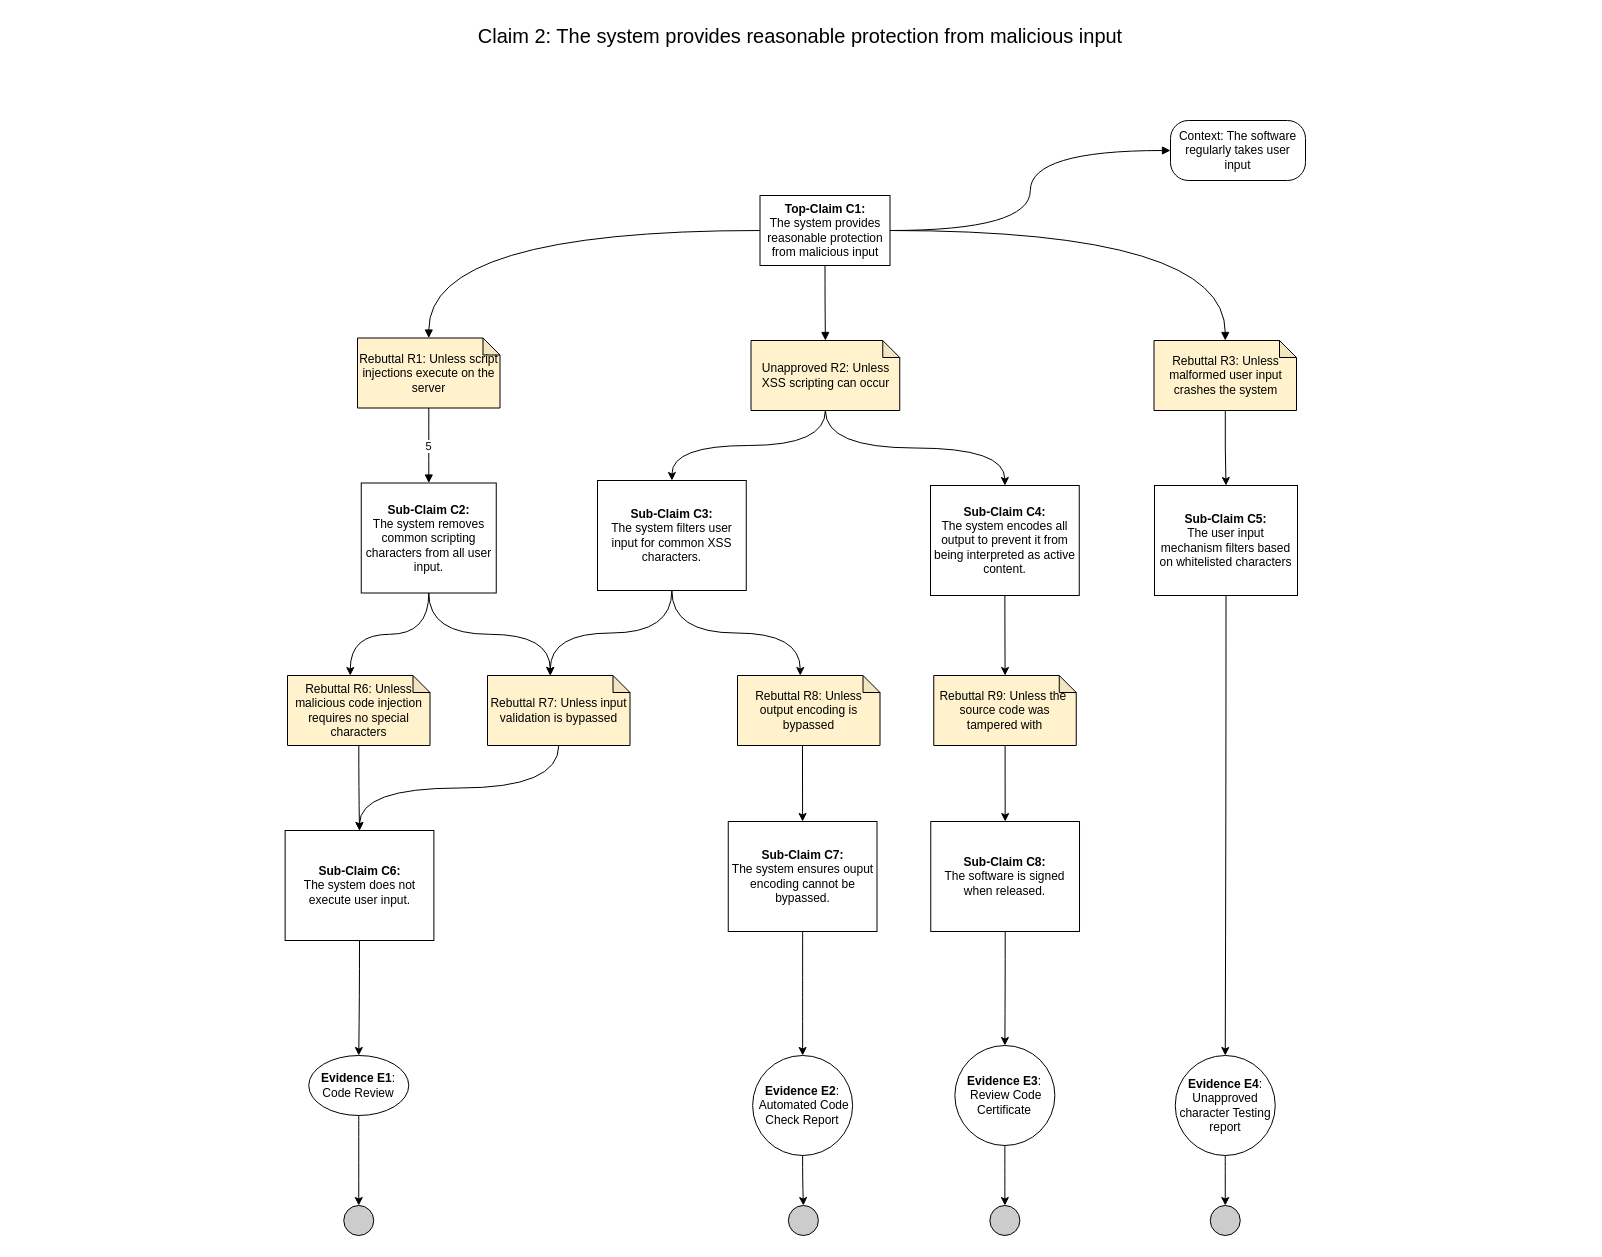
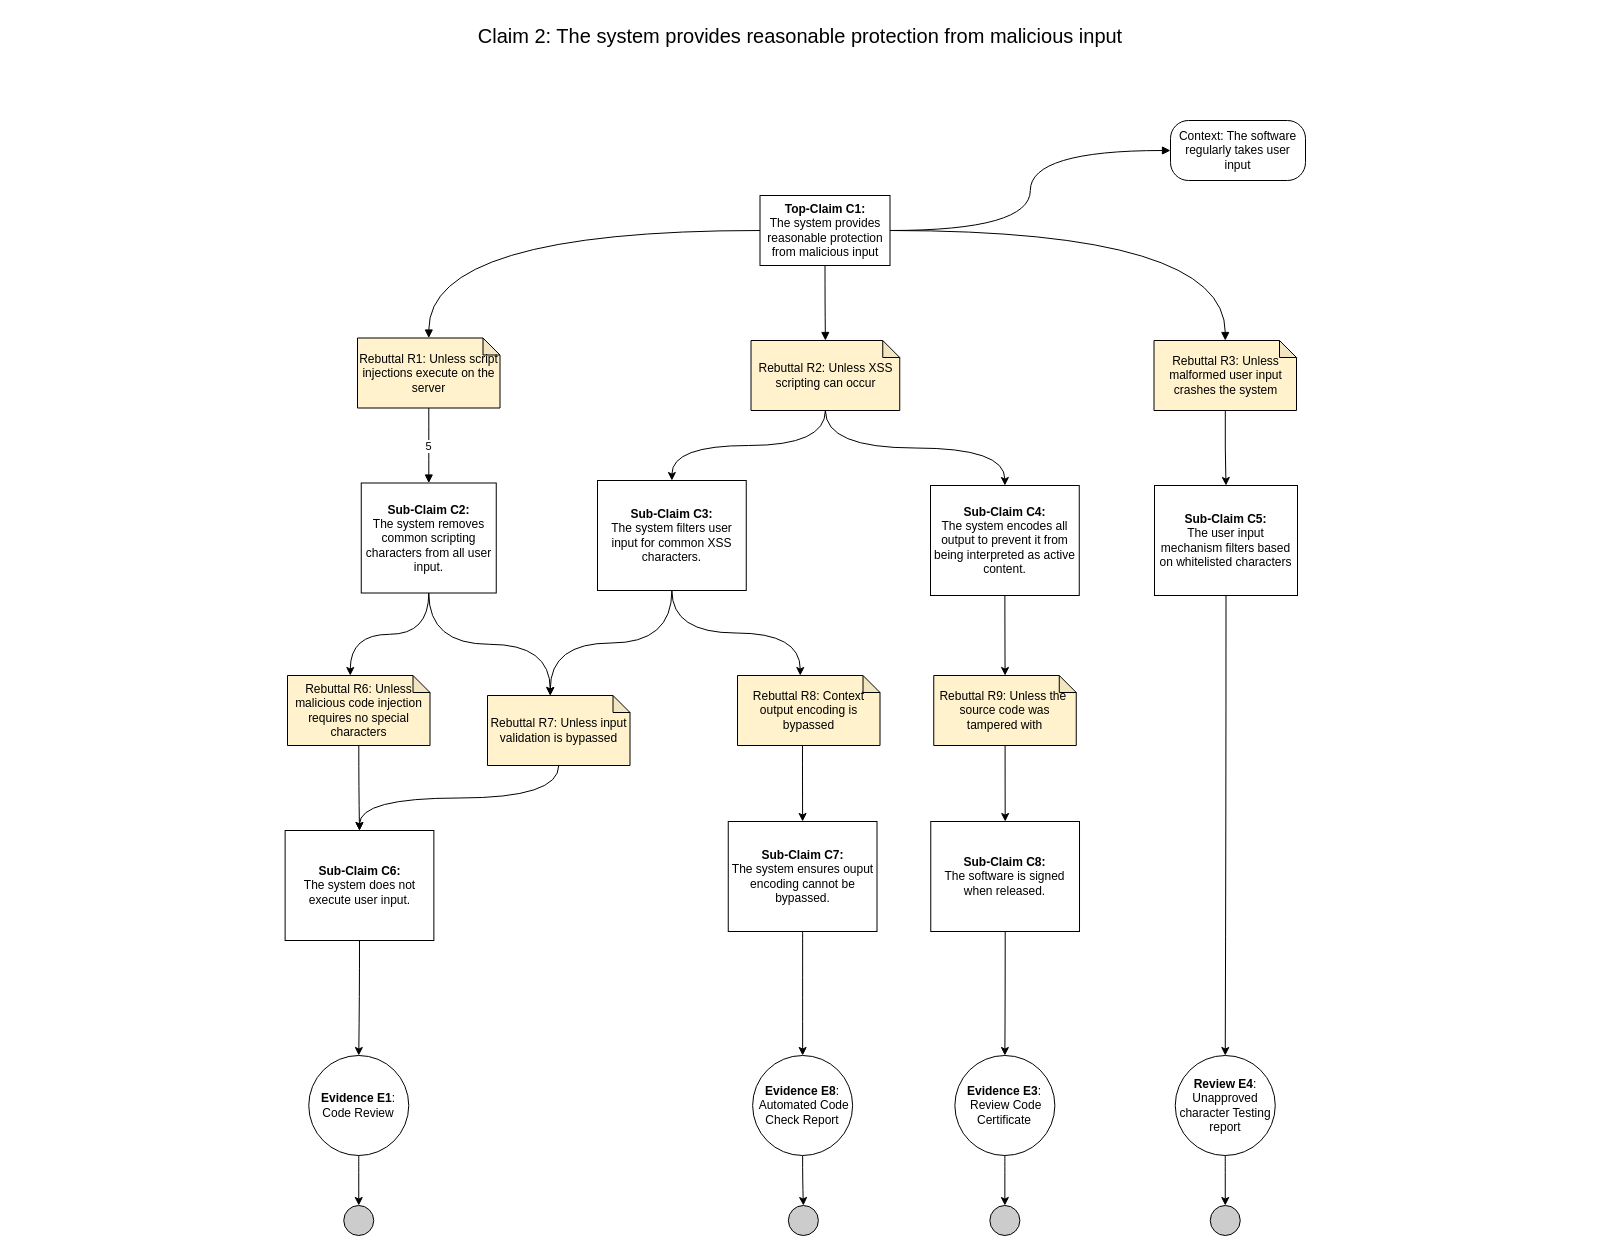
- <mxCell id="11" value="Unapproved R2: Unless XSS scripting can occur" style="shape=note;whiteSpace=wrap;html=1;backgroundOutline=1;darkOpacity=0.05;size=17;fillColor=#FFF2CC;" parent="1" vertex="1"><mxGeometry x="750.5" y="340" width="148.75" height="70" as="geometry" /></mxCell>
+ <mxCell id="11" value="Rebuttal R2: Unless XSS scripting can occur" style="shape=note;whiteSpace=wrap;html=1;backgroundOutline=1;darkOpacity=0.05;size=17;fillColor=#FFF2CC;" parent="1" vertex="1"><mxGeometry x="750.5" y="340" width="148.75" height="70" as="geometry" /></mxCell>
- <mxCell id="18" value="Rebuttal R7: Unless input validation is bypassed" style="shape=note;whiteSpace=wrap;html=1;backgroundOutline=1;darkOpacity=0.05;size=17;fillColor=#FFF2CC;" parent="1" vertex="1"><mxGeometry x="487" y="675" width="142.5" height="70" as="geometry" /></mxCell>
+ <mxCell id="18" value="Rebuttal R7: Unless input validation is bypassed" style="shape=note;whiteSpace=wrap;html=1;backgroundOutline=1;darkOpacity=0.05;size=17;fillColor=#FFF2CC;" parent="1" vertex="1"><mxGeometry x="487" y="695" width="142.5" height="70" as="geometry" /></mxCell>
- <mxCell id="24" value="Rebuttal R8: Unless output encoding is bypassed" style="shape=note;whiteSpace=wrap;html=1;backgroundOutline=1;darkOpacity=0.05;size=17;fillColor=#FFF2CC;" parent="1" vertex="1"><mxGeometry x="737" y="675" width="142.5" height="70" as="geometry" /></mxCell>
+ <mxCell id="24" value="Rebuttal R8: Context output encoding is bypassed" style="shape=note;whiteSpace=wrap;html=1;backgroundOutline=1;darkOpacity=0.05;size=17;fillColor=#FFF2CC;" parent="1" vertex="1"><mxGeometry x="737" y="675" width="142.5" height="70" as="geometry" /></mxCell>
- <mxCell id="45" value="&lt;b&gt;Evidence E1&lt;/b&gt;:&lt;br&gt;Code Review" style="ellipse;whiteSpace=wrap;html=1;aspect=fixed;fillColor=#ffffff;rounded=0;" parent="1" vertex="1"><mxGeometry x="308.25" y="1055" width="100" height="60" as="geometry" /></mxCell>
+ <mxCell id="45" value="&lt;b&gt;Evidence E1&lt;/b&gt;:&lt;br&gt;Code Review" style="ellipse;whiteSpace=wrap;html=1;aspect=fixed;fillColor=#ffffff;rounded=0;" parent="1" vertex="1"><mxGeometry x="308.25" y="1055" width="100" height="100" as="geometry" /></mxCell>
- <mxCell id="36" value="&lt;b&gt;Evidence E3&lt;/b&gt;:&lt;br&gt;&amp;nbsp;Review Code Certificate" style="ellipse;whiteSpace=wrap;html=1;aspect=fixed;fillColor=#ffffff;rounded=0;" parent="1" vertex="1"><mxGeometry x="954.37" y="1045" width="100" height="100" as="geometry" /></mxCell>
+ <mxCell id="36" value="&lt;b&gt;Evidence E3&lt;/b&gt;:&lt;br&gt;&amp;nbsp;Review Code Certificate" style="ellipse;whiteSpace=wrap;html=1;aspect=fixed;fillColor=#ffffff;rounded=0;" parent="1" vertex="1"><mxGeometry x="954.37" y="1055" width="100" height="100" as="geometry" /></mxCell>
- <mxCell id="41" value="&lt;b&gt;Evidence E2&lt;/b&gt;:&lt;br&gt;&amp;nbsp;Automated Code Check Report" style="ellipse;whiteSpace=wrap;html=1;aspect=fixed;fillColor=#ffffff;rounded=0;" parent="1" vertex="1"><mxGeometry x="752.13" y="1055" width="100" height="100" as="geometry" /></mxCell>
+ <mxCell id="41" value="&lt;b&gt;Evidence E8&lt;/b&gt;:&lt;br&gt;&amp;nbsp;Automated Code Check Report" style="ellipse;whiteSpace=wrap;html=1;aspect=fixed;fillColor=#ffffff;rounded=0;" parent="1" vertex="1"><mxGeometry x="752.13" y="1055" width="100" height="100" as="geometry" /></mxCell>
- <mxCell id="33" value="&lt;b&gt;Evidence E4&lt;/b&gt;:&lt;br&gt;Unapproved character Testing report" style="ellipse;whiteSpace=wrap;html=1;aspect=fixed;fillColor=#ffffff;rounded=0;" parent="1" vertex="1"><mxGeometry x="1174.75" y="1055" width="100" height="100" as="geometry" /></mxCell>
+ <mxCell id="33" value="&lt;b&gt;Review E4&lt;/b&gt;:&lt;br&gt;Unapproved character Testing report" style="ellipse;whiteSpace=wrap;html=1;aspect=fixed;fillColor=#ffffff;rounded=0;" parent="1" vertex="1"><mxGeometry x="1174.75" y="1055" width="100" height="100" as="geometry" /></mxCell>
